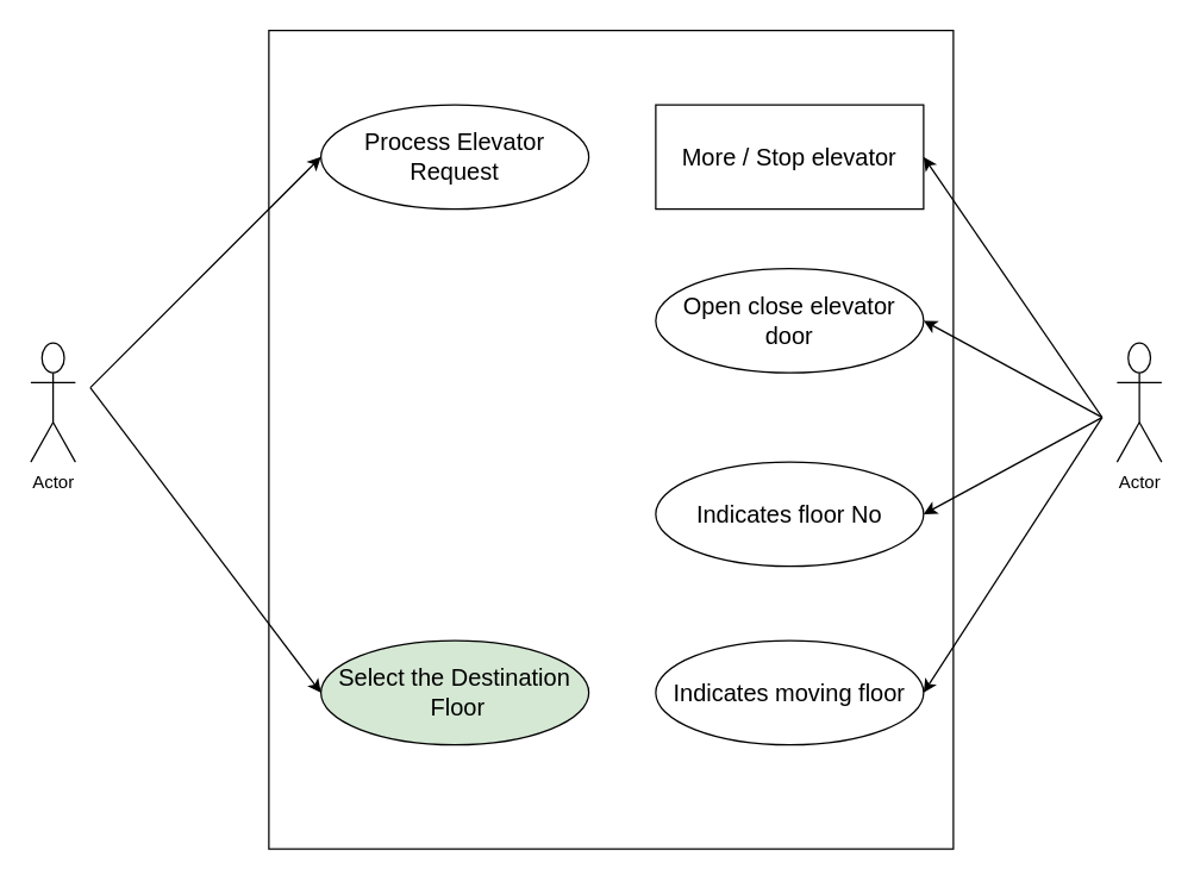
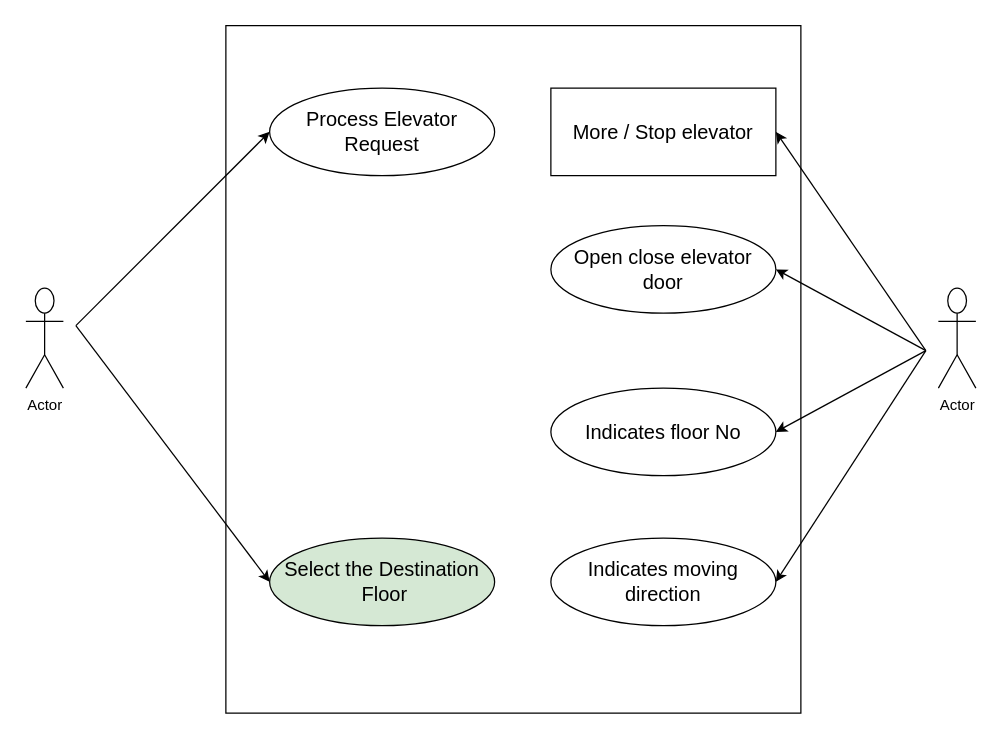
- <mxCell id="11" value="&lt;span style=&quot;font-size: 16px;&quot;&gt;Indicates moving floor&lt;/span&gt;" style="ellipse;whiteSpace=wrap;html=1;" vertex="1" parent="1"><mxGeometry x="440" y="430" width="180" height="70" as="geometry" /></mxCell>
+ <mxCell id="11" value="&lt;span style=&quot;font-size: 16px;&quot;&gt;Indicates moving direction&lt;/span&gt;" style="ellipse;whiteSpace=wrap;html=1;" vertex="1" parent="1"><mxGeometry x="440" y="430" width="180" height="70" as="geometry" /></mxCell>
